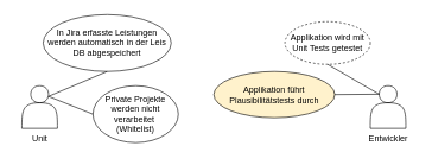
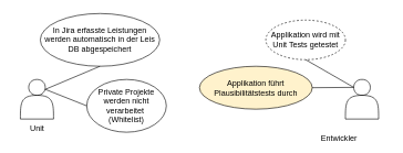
- <mxCell id="5" value="Entwickler" style="text;html=1;align=center;verticalAlign=middle;resizable=0;points=[];autosize=1;strokeColor=none;fillColor=none;" vertex="1" parent="1"><mxGeometry x="505" y="180" width="80" height="30" as="geometry" /></mxCell>
+ <mxCell id="5" value="Entwickler" style="text;html=1;align=center;verticalAlign=middle;resizable=0;points=[];autosize=1;strokeColor=none;fillColor=none;" vertex="1" parent="1"><mxGeometry x="470" y="195" width="80" height="30" as="geometry" /></mxCell>
